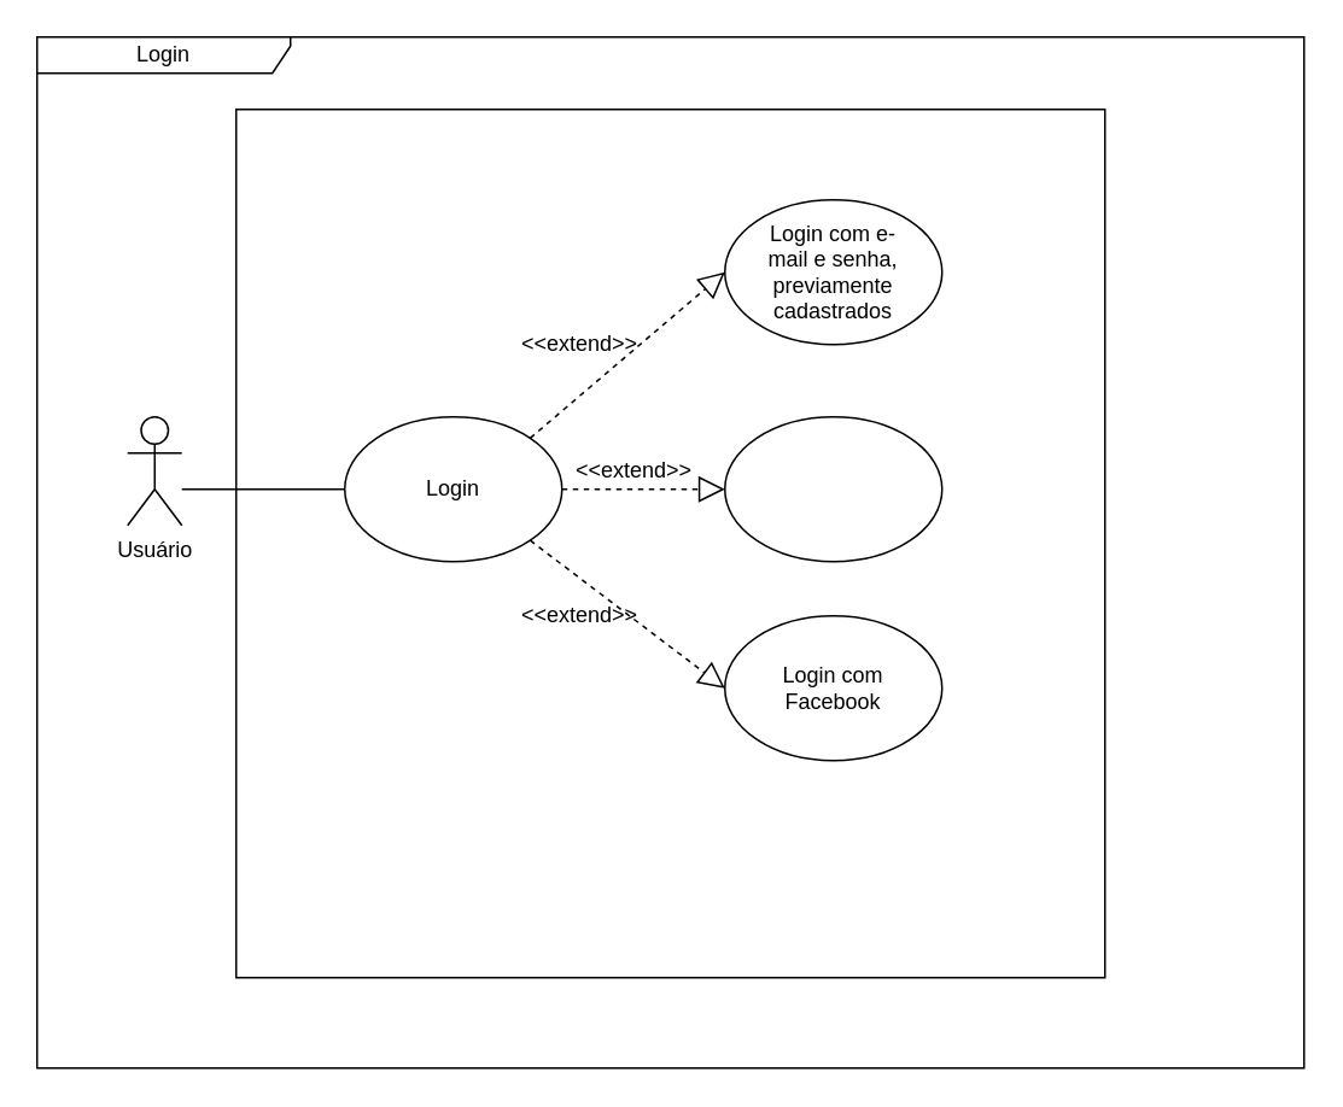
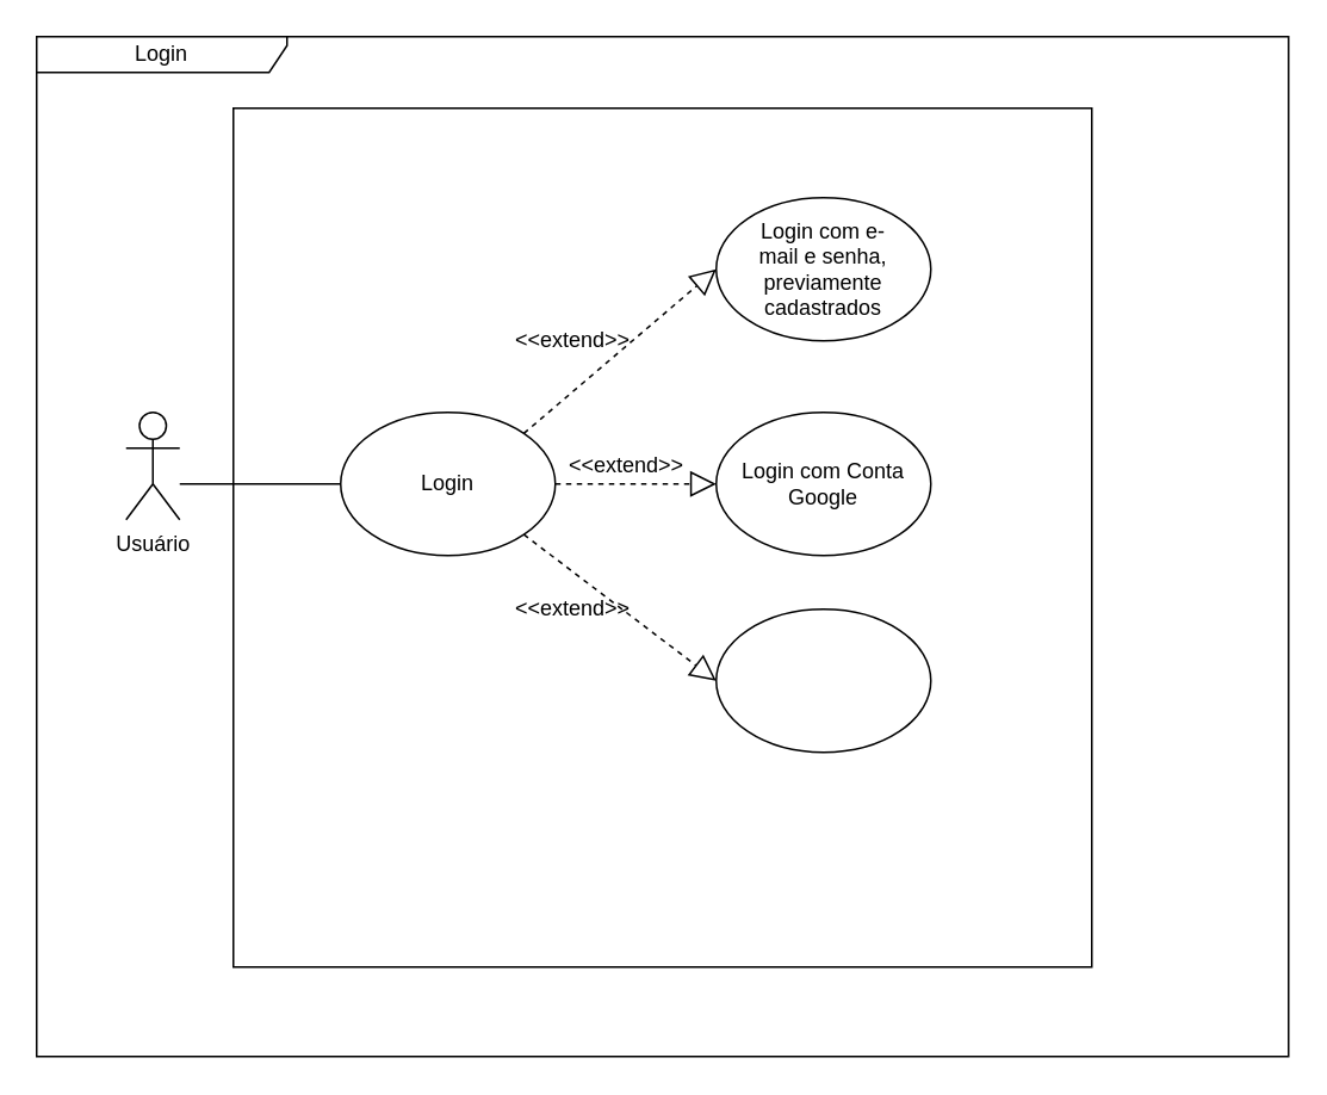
+ <mxCell id="9" value="Login com Conta Google" style="text;html=1;strokeColor=none;fillColor=none;align=center;verticalAlign=middle;whiteSpace=wrap;rounded=0;" parent="1" vertex="1"><mxGeometry x="410" y="260" width="100" height="20" as="geometry" /></mxCell>
- <mxCell id="10" value="Login com Facebook" style="text;html=1;strokeColor=none;fillColor=none;align=center;verticalAlign=middle;whiteSpace=wrap;rounded=0;" parent="1" vertex="1"><mxGeometry x="420" y="370" width="80" height="20" as="geometry" /></mxCell>
